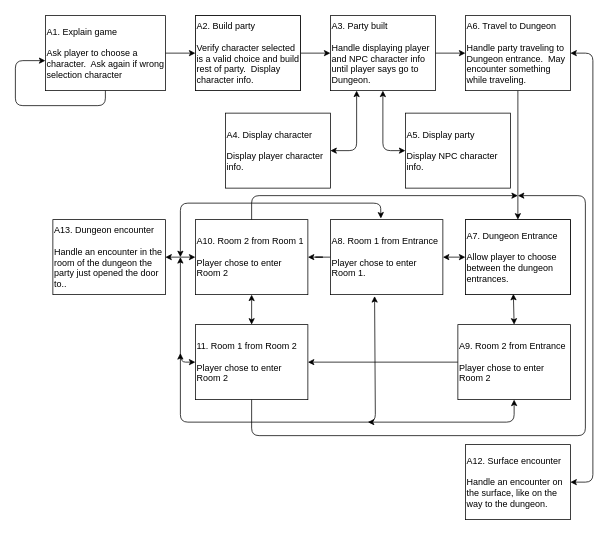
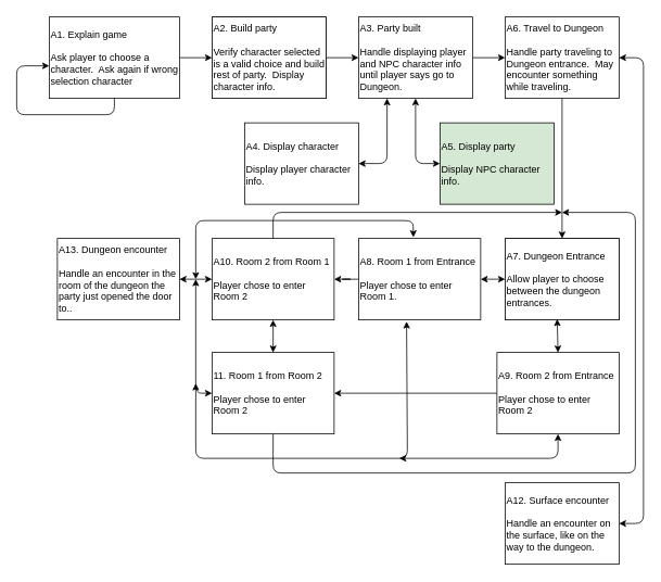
- <mxCell id="35" value="&lt;div align=&quot;left&quot;&gt;A5. Display party&lt;br&gt;&lt;/div&gt;&lt;div align=&quot;left&quot;&gt;&lt;br&gt;&lt;/div&gt;&lt;div align=&quot;left&quot;&gt;Display NPC character info.&lt;br&gt;&lt;/div&gt;" style="rounded=0;whiteSpace=wrap;html=1;align=left;" vertex="1" parent="1"><mxGeometry x="540" y="150" width="140" height="100" as="geometry" /></mxCell>
+ <mxCell id="35" value="&lt;div align=&quot;left&quot;&gt;A5. Display party&lt;br&gt;&lt;/div&gt;&lt;div align=&quot;left&quot;&gt;&lt;br&gt;&lt;/div&gt;&lt;div align=&quot;left&quot;&gt;Display NPC character info.&lt;br&gt;&lt;/div&gt;" style="rounded=0;whiteSpace=wrap;html=1;align=left;fillColor=#d5e8d4;" vertex="1" parent="1"><mxGeometry x="540" y="150" width="140" height="100" as="geometry" /></mxCell>
